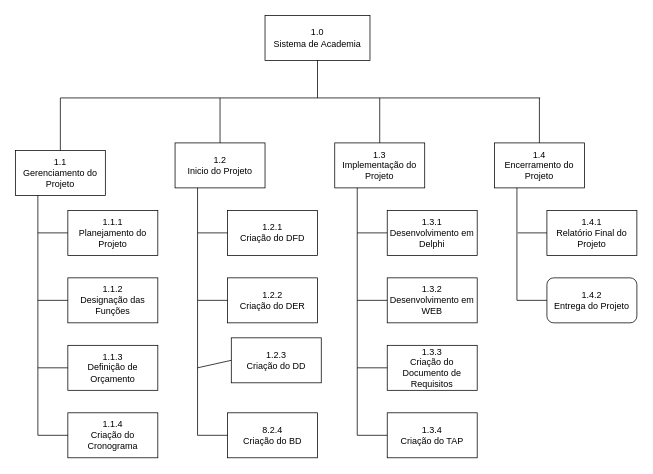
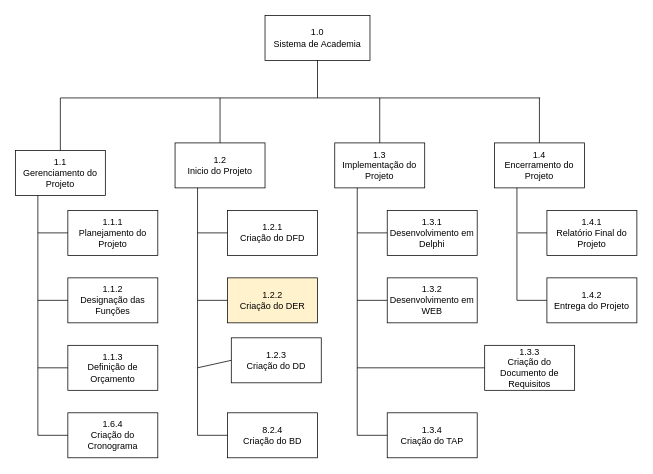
- <mxCell id="21" value="1.2.2&lt;br&gt;Criação do DER" style="rounded=0;whiteSpace=wrap;html=1;" vertex="1" parent="1"><mxGeometry x="303" y="370" width="120" height="60" as="geometry" /></mxCell>
+ <mxCell id="21" value="1.2.2&lt;br&gt;Criação do DER" style="rounded=0;whiteSpace=wrap;html=1;fillColor=#fff2cc;" vertex="1" parent="1"><mxGeometry x="303" y="370" width="120" height="60" as="geometry" /></mxCell>
- <mxCell id="42" value="1.4.2&lt;br&gt;Entrega do Projeto" style="whiteSpace=wrap;html=1;rounded=1;" vertex="1" parent="1"><mxGeometry x="729" y="370" width="120" height="60" as="geometry" /></mxCell>
+ <mxCell id="42" value="1.4.2&lt;br&gt;Entrega do Projeto" style="rounded=0;whiteSpace=wrap;html=1;" vertex="1" parent="1"><mxGeometry x="729" y="370" width="120" height="60" as="geometry" /></mxCell>
- <mxCell id="33" value="1.3.3&lt;br&gt;Criação do Documento de Requisitos" style="rounded=0;whiteSpace=wrap;html=1;" vertex="1" parent="1"><mxGeometry x="516" y="460" width="120" height="60" as="geometry" /></mxCell>
+ <mxCell id="33" value="1.3.3&lt;br&gt;Criação do Documento de Requisitos" style="rounded=0;whiteSpace=wrap;html=1;" vertex="1" parent="1"><mxGeometry x="646" y="460" width="120" height="60" as="geometry" /></mxCell>
- <mxCell id="13" value="1.1.4&lt;br&gt;Criação do Cronograma" style="rounded=0;whiteSpace=wrap;html=1;" vertex="1" parent="1"><mxGeometry x="90" y="550" width="120" height="60" as="geometry" /></mxCell>
+ <mxCell id="13" value="1.6.4&lt;br&gt;Criação do Cronograma" style="rounded=0;whiteSpace=wrap;html=1;" vertex="1" parent="1"><mxGeometry x="90" y="550" width="120" height="60" as="geometry" /></mxCell>
